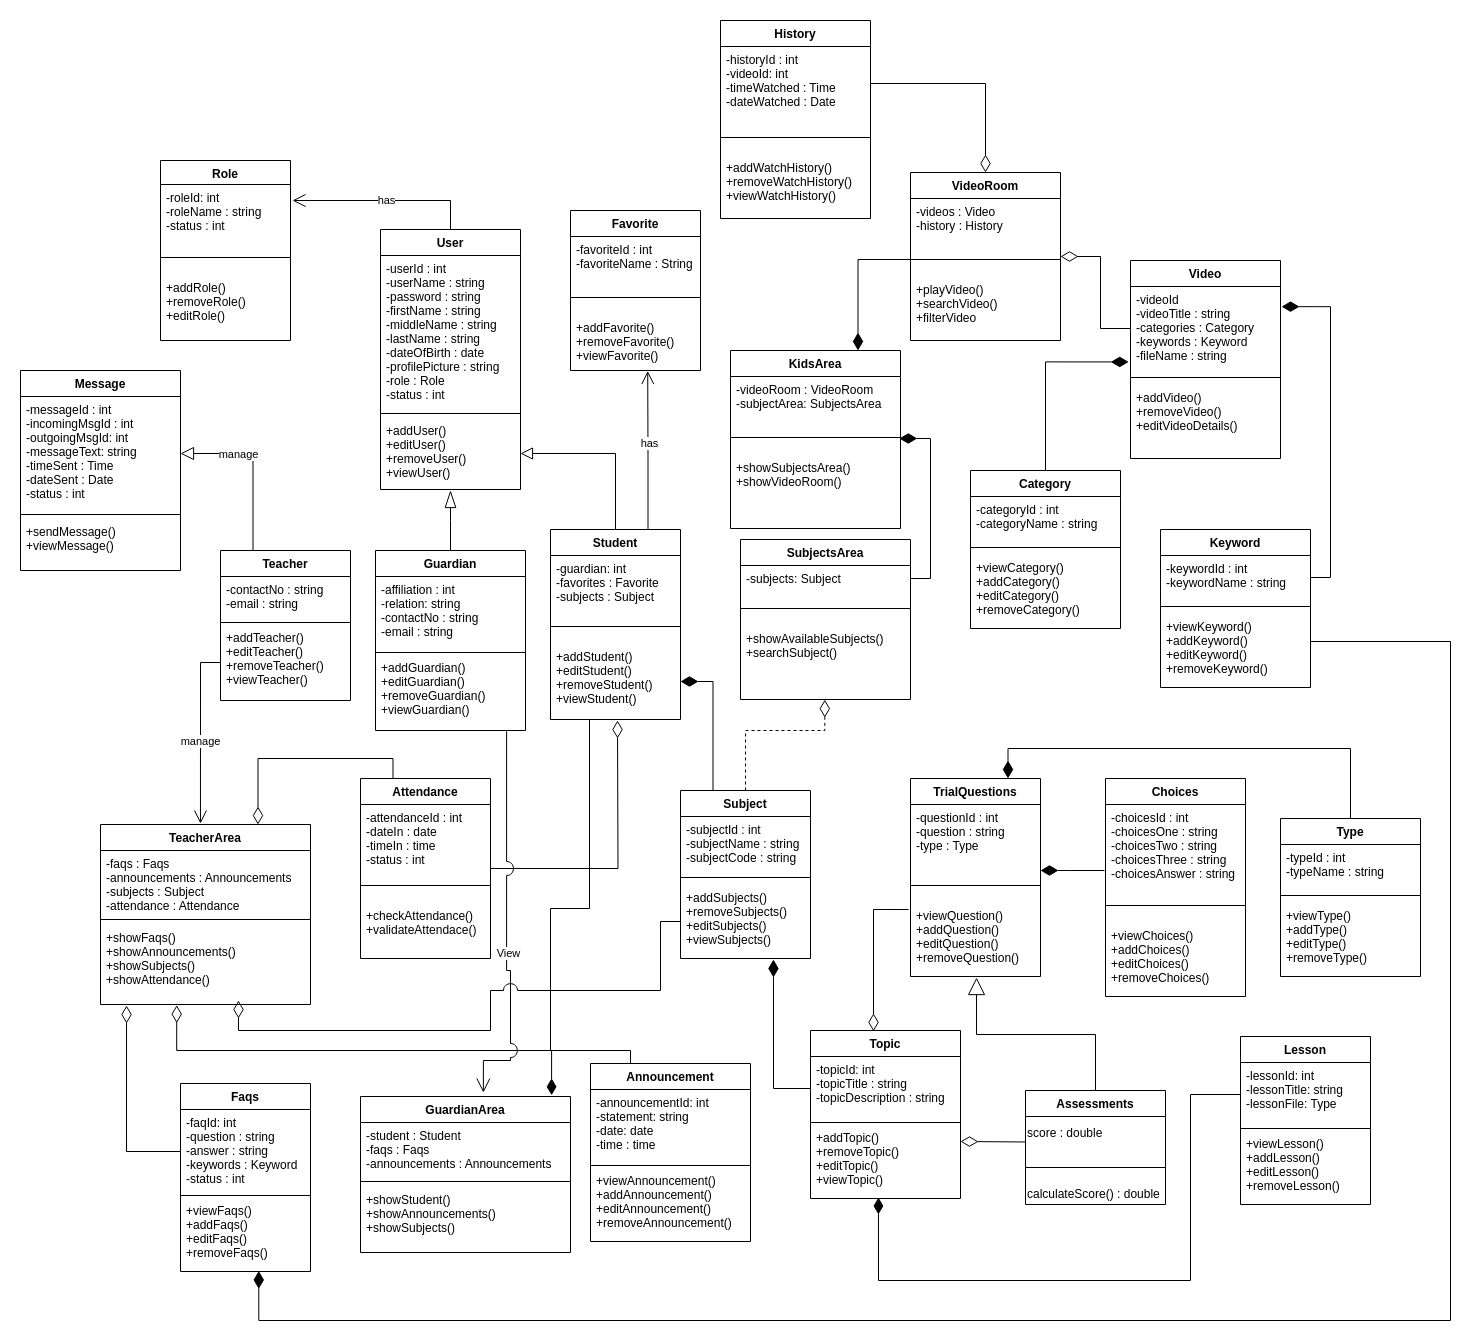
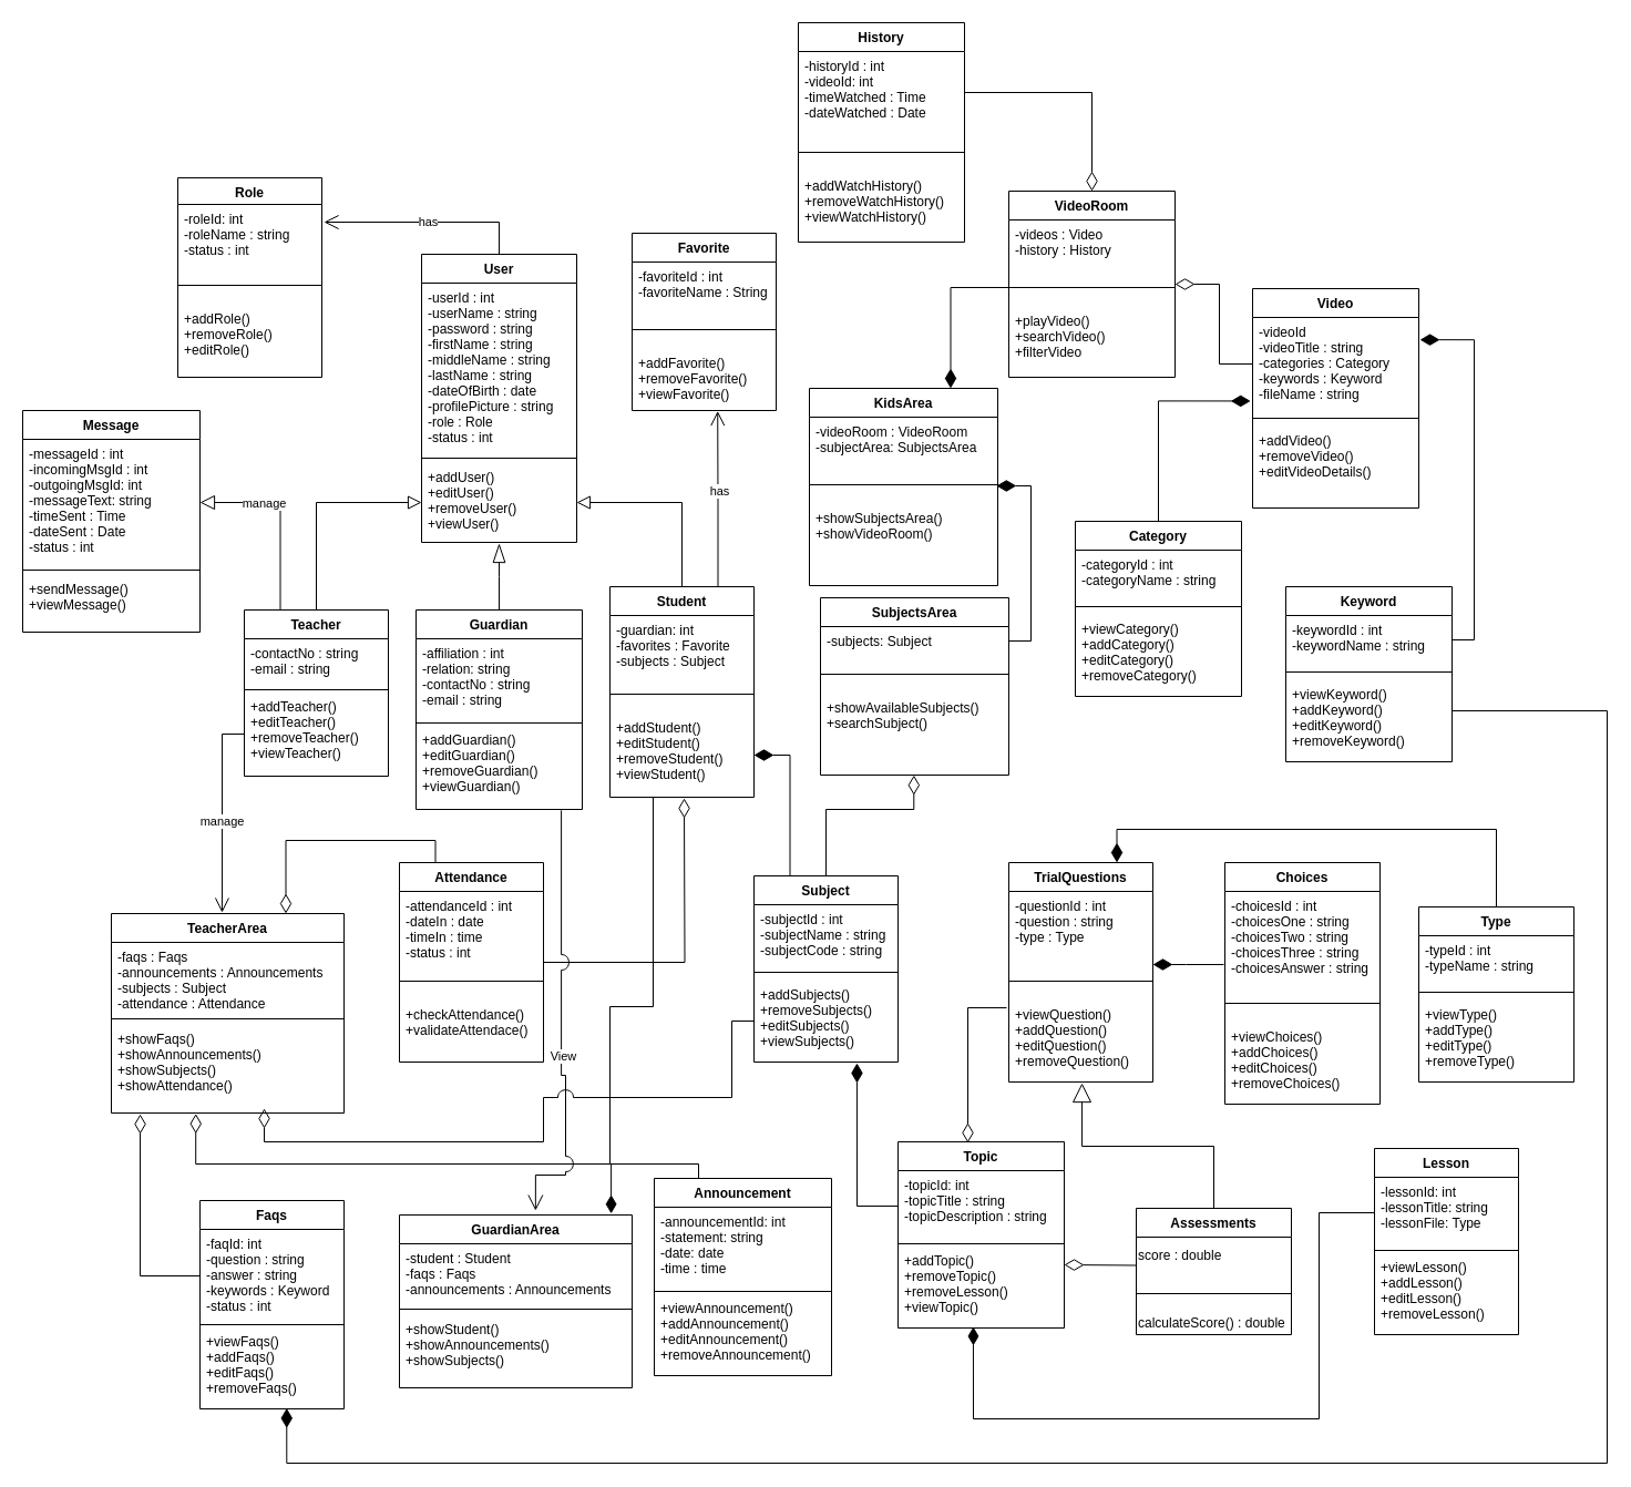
+ <mxCell id="2" style="rounded=0;orthogonalLoop=1;jettySize=auto;html=1;exitX=0.5;exitY=0;exitDx=0;exitDy=0;entryX=0;entryY=0.5;entryDx=0;entryDy=0;endArrow=block;endFill=0;strokeWidth=1;edgeStyle=orthogonalEdgeStyle;elbow=vertical;targetPerimeterSpacing=0;endSize=10;" parent="1" source="5" target="12" edge="1"><mxGeometry relative="1" as="geometry" /></mxCell>
- <mxCell id="41" style="edgeStyle=orthogonalEdgeStyle;rounded=0;orthogonalLoop=1;jettySize=auto;html=1;endArrow=diamondThin;endFill=0;endSize=15;targetPerimeterSpacing=0;strokeWidth=1;entryX=0.496;entryY=1.002;entryDx=0;entryDy=0;entryPerimeter=0;dashed=1;" parent="1" source="43" target="90" edge="1"><mxGeometry relative="1" as="geometry"><mxPoint x="710" y="360" as="targetPoint" /><Array as="points"><mxPoint x="745" y="730" /><mxPoint x="824" y="730" /></Array></mxGeometry></mxCell>
+ <mxCell id="41" style="edgeStyle=orthogonalEdgeStyle;rounded=0;orthogonalLoop=1;jettySize=auto;html=1;endArrow=diamondThin;endFill=0;endSize=15;targetPerimeterSpacing=0;strokeWidth=1;entryX=0.496;entryY=1.002;entryDx=0;entryDy=0;entryPerimeter=0;" parent="1" source="43" target="90" edge="1"><mxGeometry relative="1" as="geometry"><mxPoint x="710" y="360" as="targetPoint" /><Array as="points"><mxPoint x="745" y="730" /><mxPoint x="824" y="730" /></Array></mxGeometry></mxCell>
- <mxCell id="70" value="+addTopic()&#10;+removeTopic()&#10;+editTopic()&#10;+viewTopic()" style="text;strokeColor=none;fillColor=none;align=left;verticalAlign=top;spacingLeft=4;spacingRight=4;overflow=hidden;rotatable=0;points=[[0,0.5],[1,0.5]];portConstraint=eastwest;" parent="67" vertex="1"><mxGeometry y="94" width="150" height="74" as="geometry" /></mxCell>
+ <mxCell id="70" value="+addTopic()&#10;+removeTopic()&#10;+removeLesson()&#10;+viewTopic()" style="text;strokeColor=none;fillColor=none;align=left;verticalAlign=top;spacingLeft=4;spacingRight=4;overflow=hidden;rotatable=0;points=[[0,0.5],[1,0.5]];portConstraint=eastwest;" parent="67" vertex="1"><mxGeometry y="94" width="150" height="74" as="geometry" /></mxCell>
